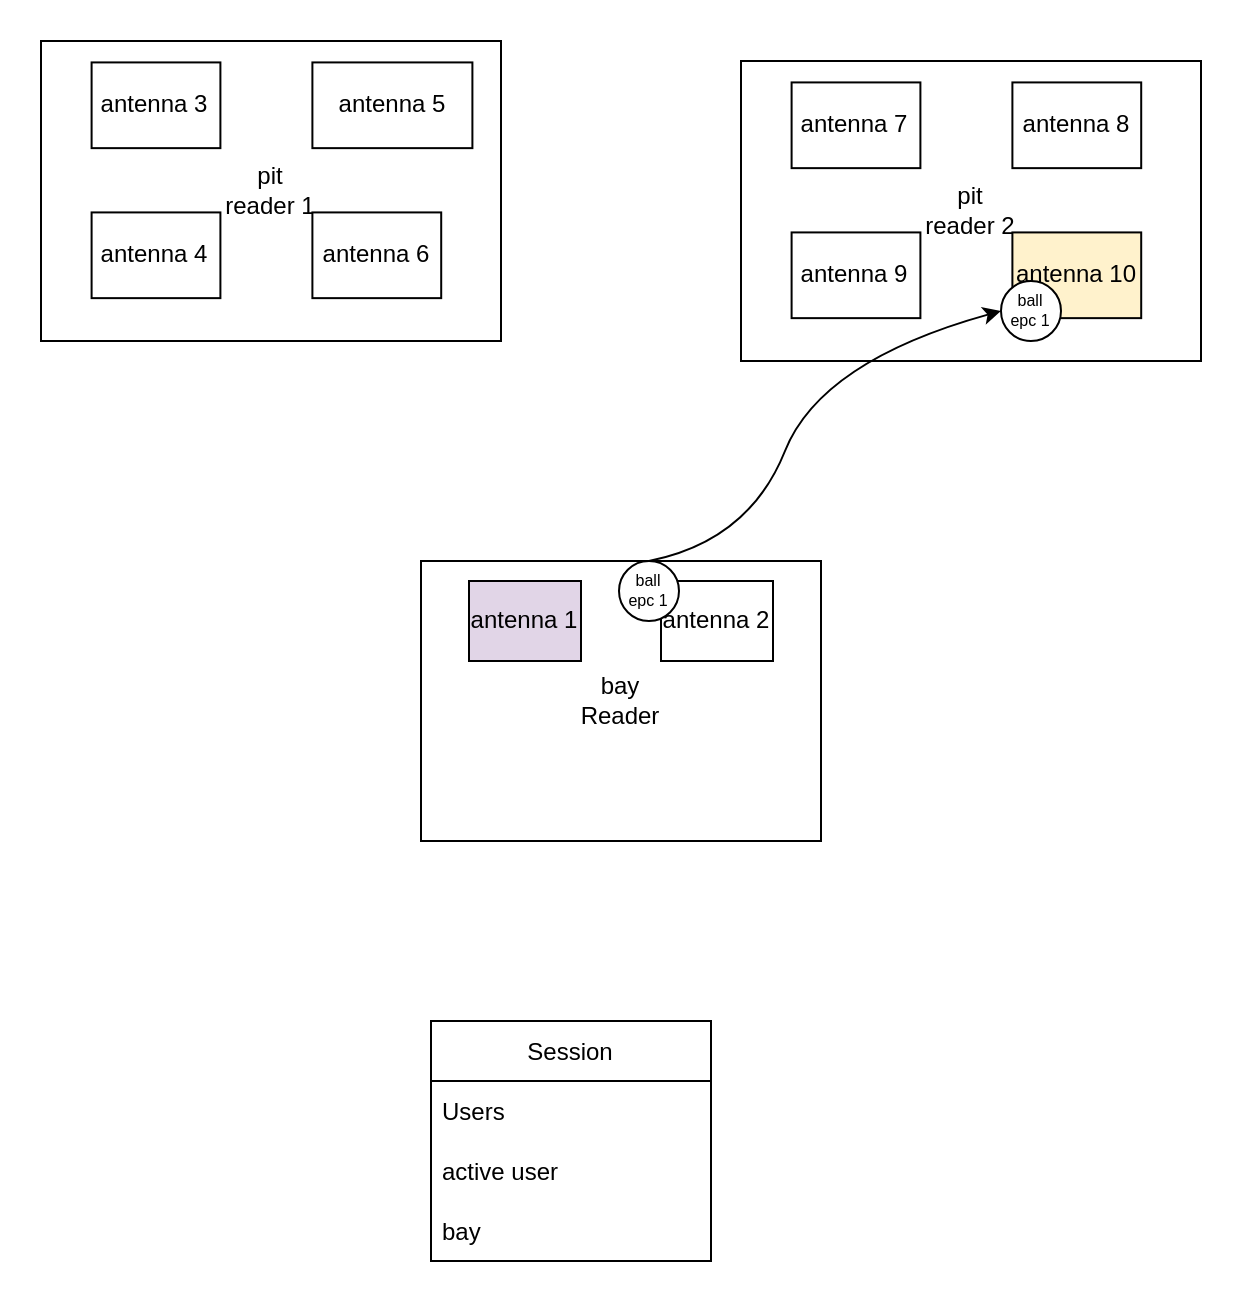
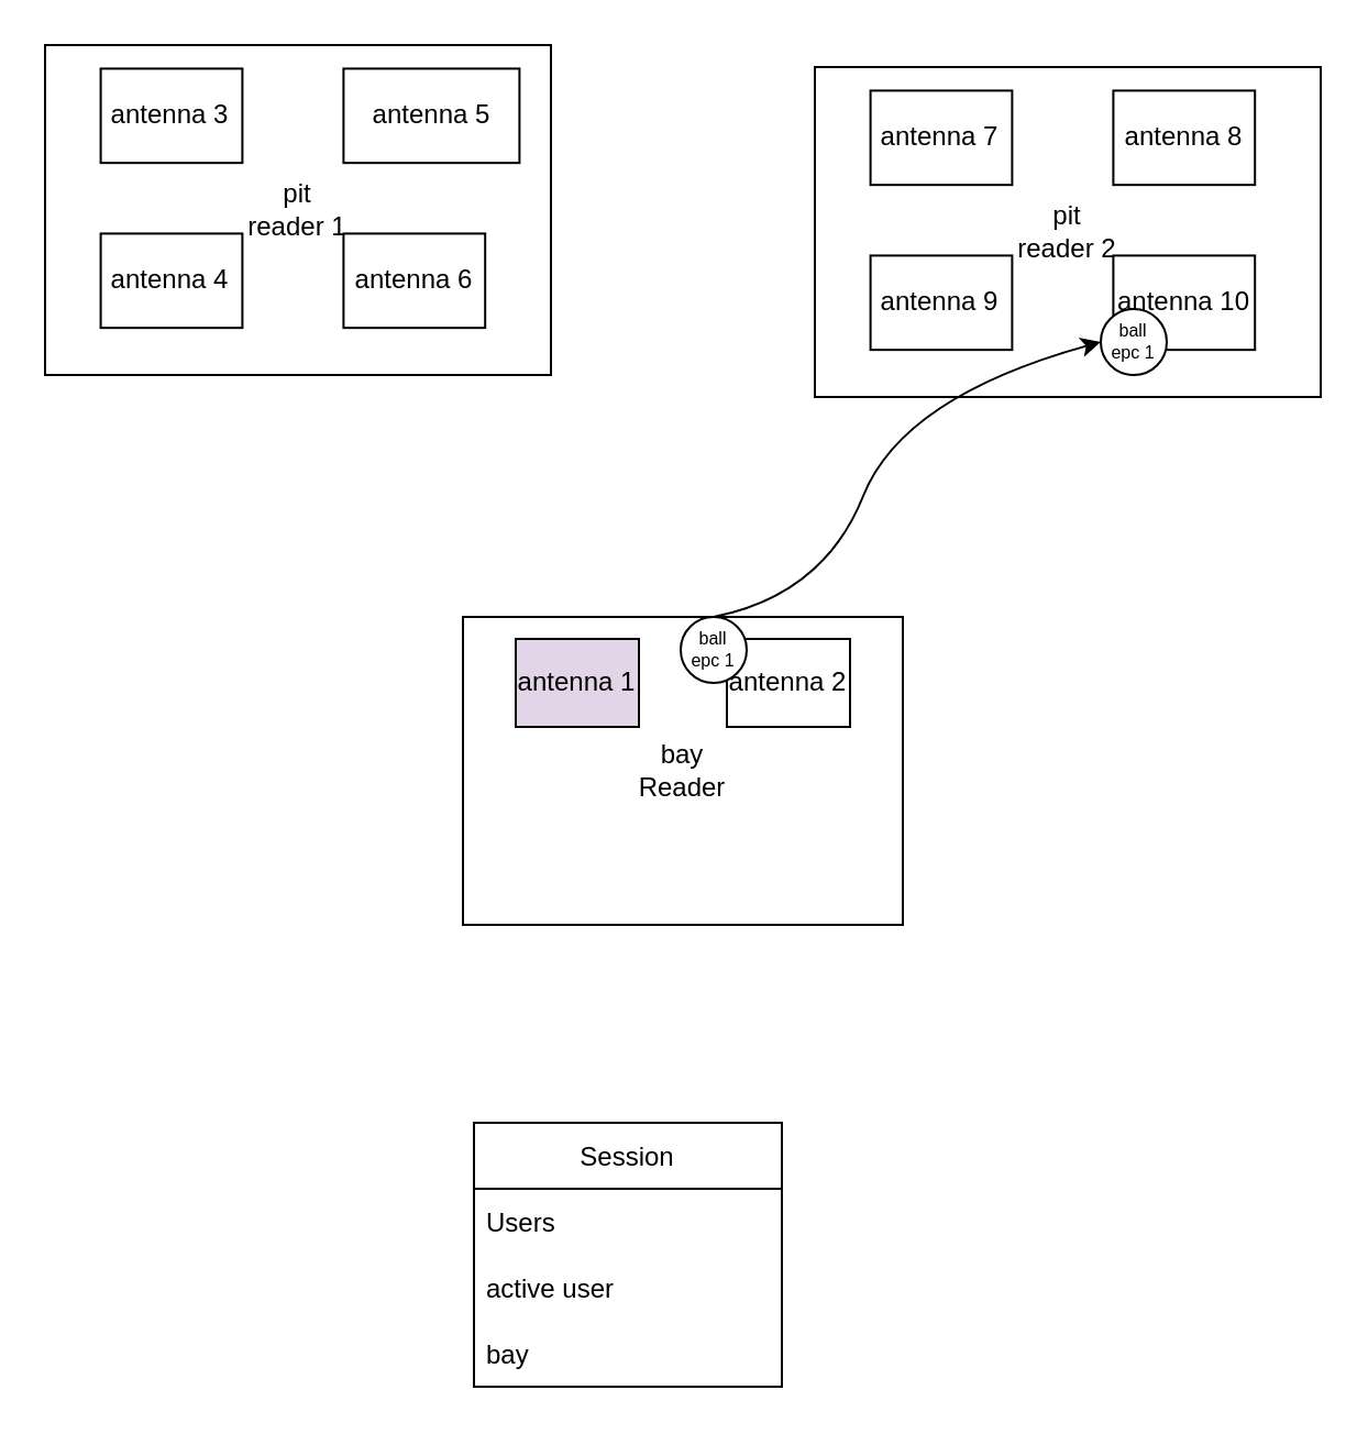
- <mxCell id="21" value="antenna 10" style="rounded=0;whiteSpace=wrap;html=1;fillColor=#fff2cc;" vertex="1" parent="17"><mxGeometry x="135.7" y="85.714" width="64.4" height="42.857" as="geometry" /></mxCell>
+ <mxCell id="21" value="antenna 10" style="rounded=0;whiteSpace=wrap;html=1;" vertex="1" parent="17"><mxGeometry x="135.7" y="85.714" width="64.4" height="42.857" as="geometry" /></mxCell>
